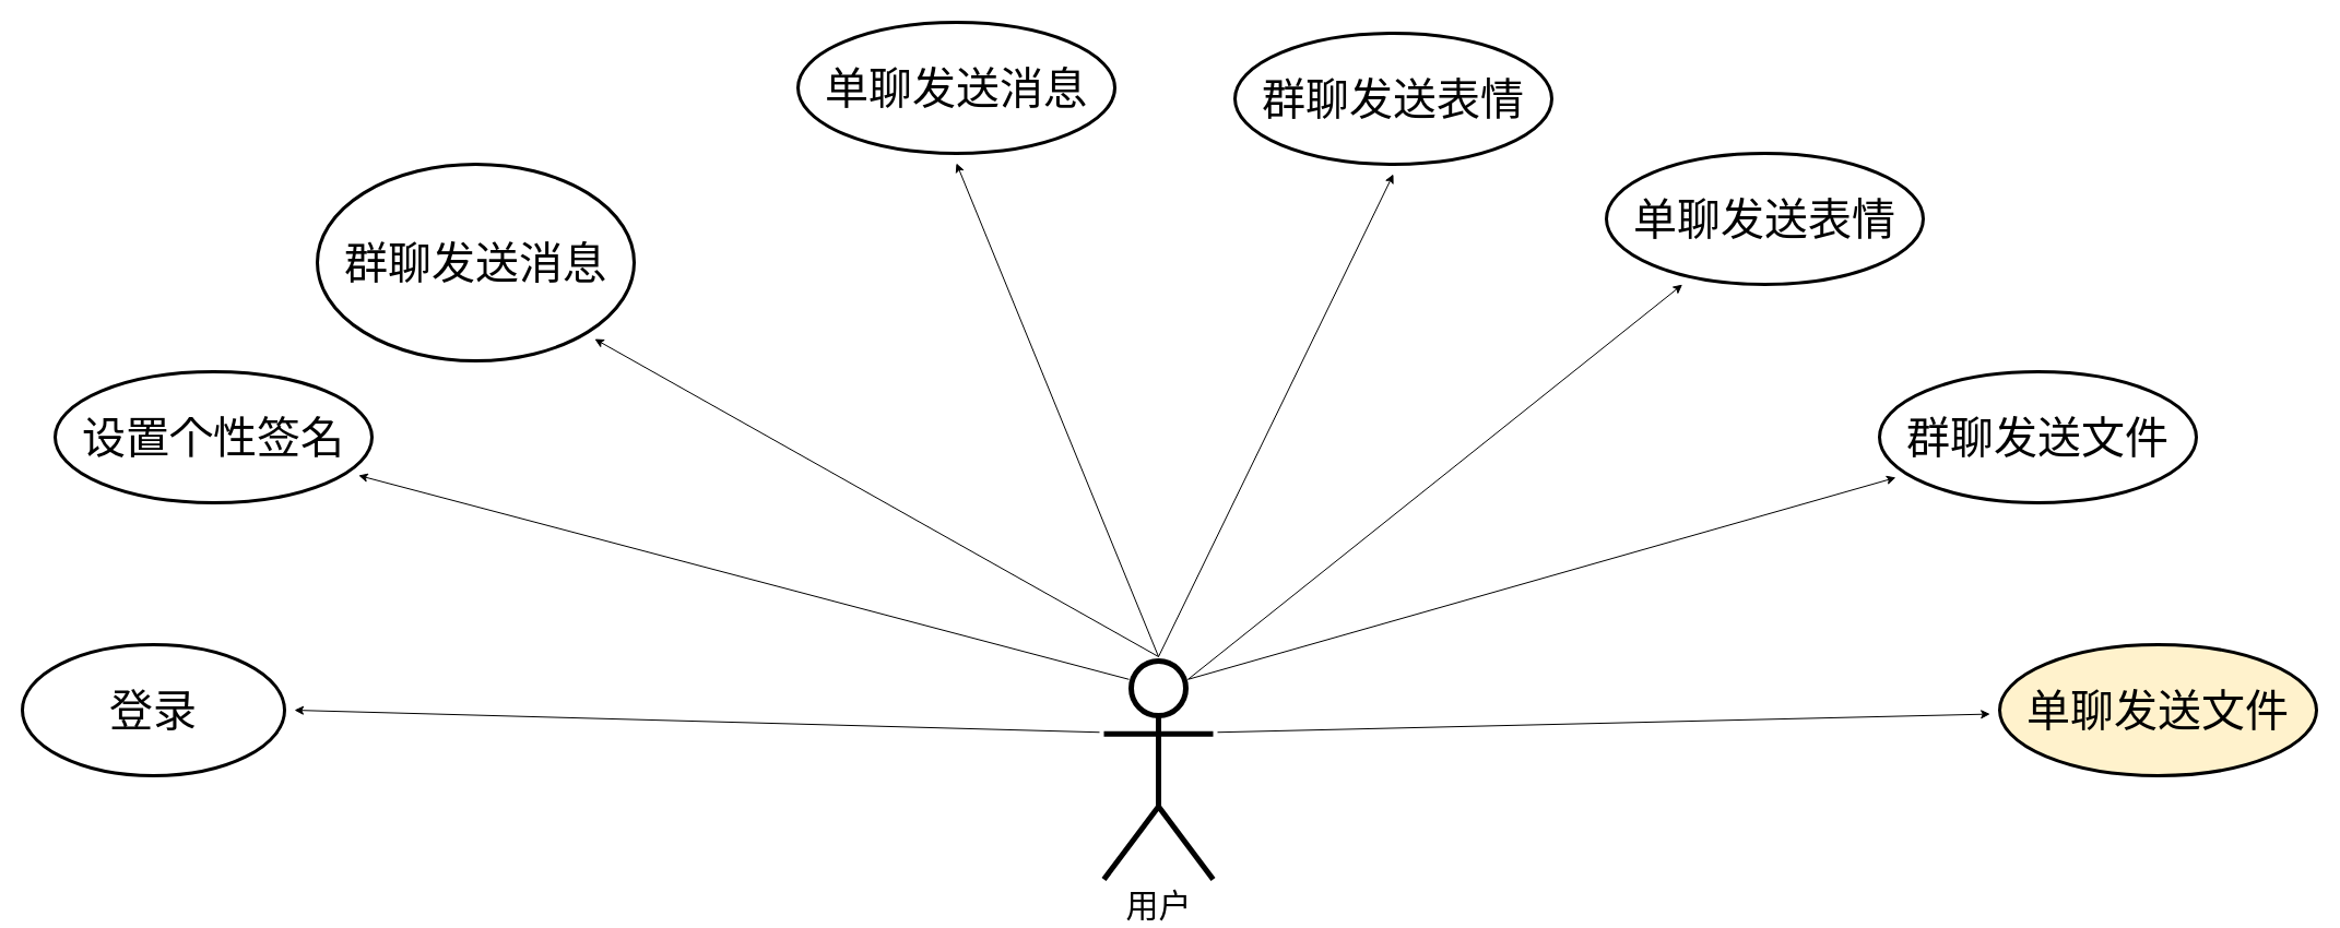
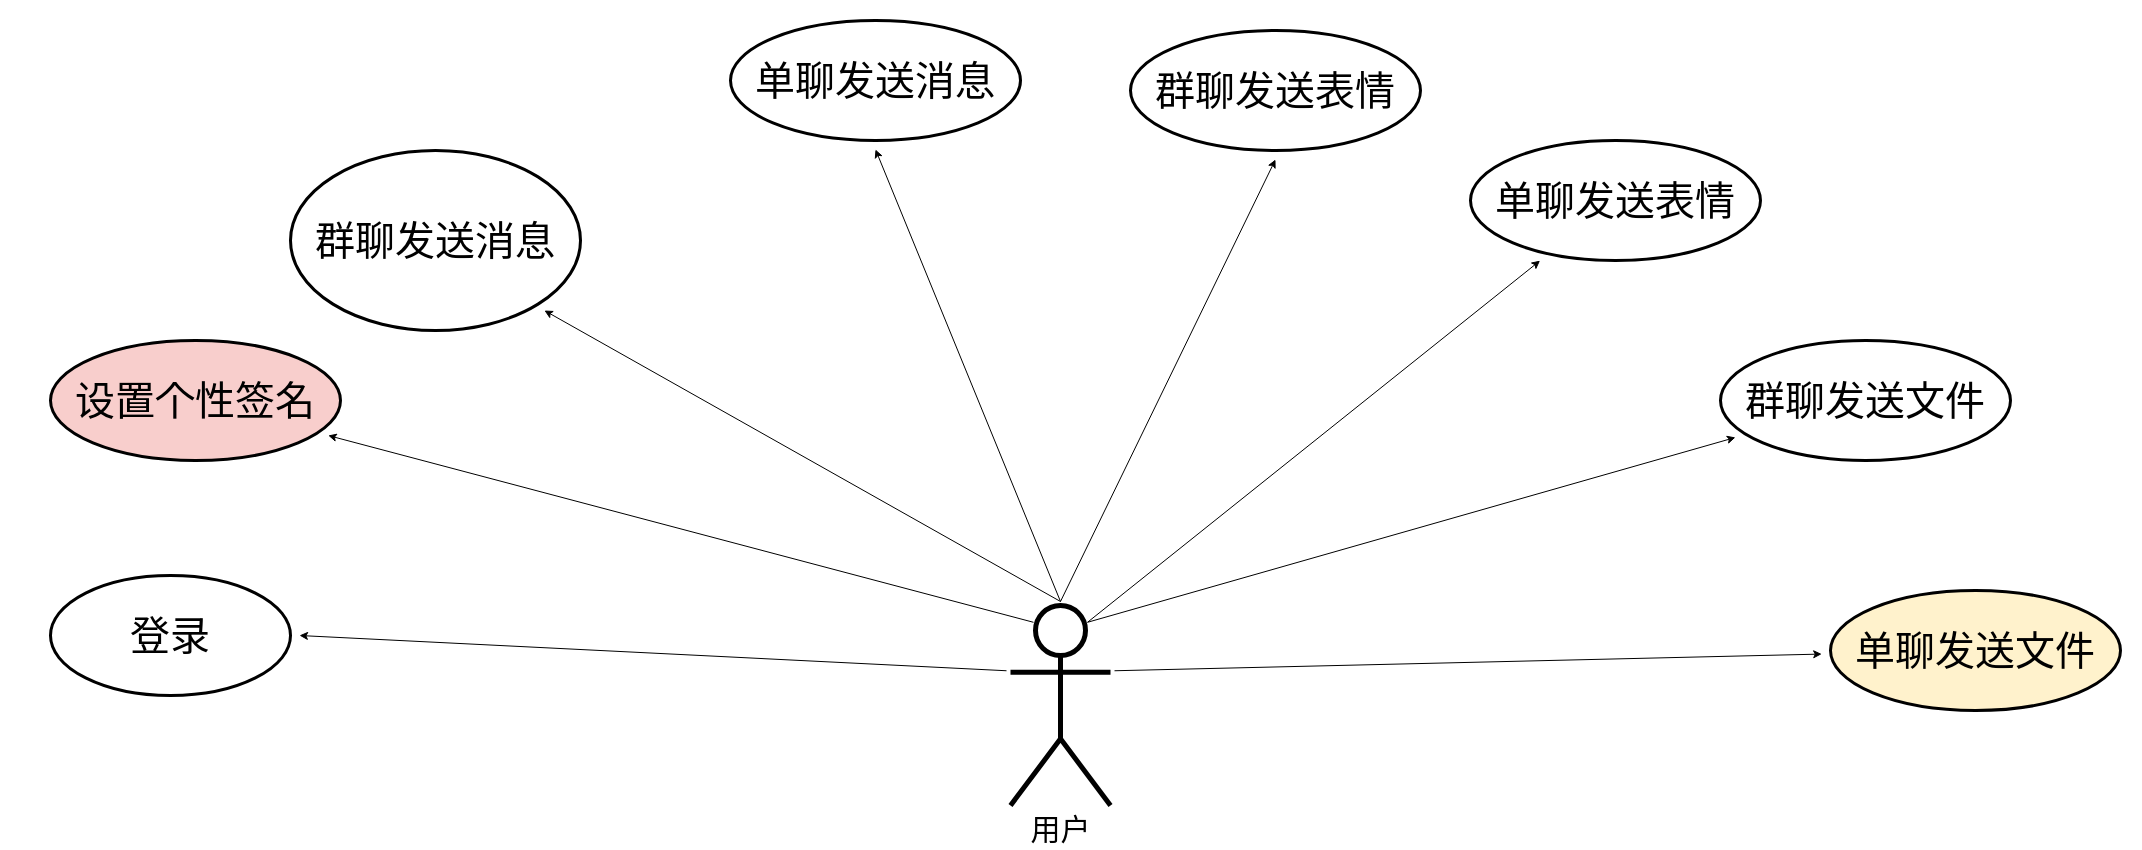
- <mxCell id="12" value="&lt;font style=&quot;font-size: 40px;&quot;&gt;设置个性签名&lt;/font&gt;" style="ellipse;whiteSpace=wrap;html=1;strokeWidth=3;perimeterSpacing=9;" vertex="1" parent="1"><mxGeometry x="50" y="340" width="290" height="120" as="geometry" /></mxCell>
+ <mxCell id="12" value="&lt;font style=&quot;font-size: 40px;&quot;&gt;设置个性签名&lt;/font&gt;" style="ellipse;whiteSpace=wrap;html=1;strokeWidth=3;perimeterSpacing=9;fillColor=#f8cecc;" vertex="1" parent="1"><mxGeometry x="50" y="340" width="290" height="120" as="geometry" /></mxCell>
- <mxCell id="11" value="&lt;font style=&quot;font-size: 40px;&quot;&gt;登录&lt;/font&gt;" style="ellipse;whiteSpace=wrap;html=1;strokeWidth=3;perimeterSpacing=9;" vertex="1" parent="1"><mxGeometry x="20" y="590" width="240" height="120" as="geometry" /></mxCell>
+ <mxCell id="11" value="&lt;font style=&quot;font-size: 40px;&quot;&gt;登录&lt;/font&gt;" style="ellipse;whiteSpace=wrap;html=1;strokeWidth=3;perimeterSpacing=9;" vertex="1" parent="1"><mxGeometry x="50" y="575" width="240" height="120" as="geometry" /></mxCell>
